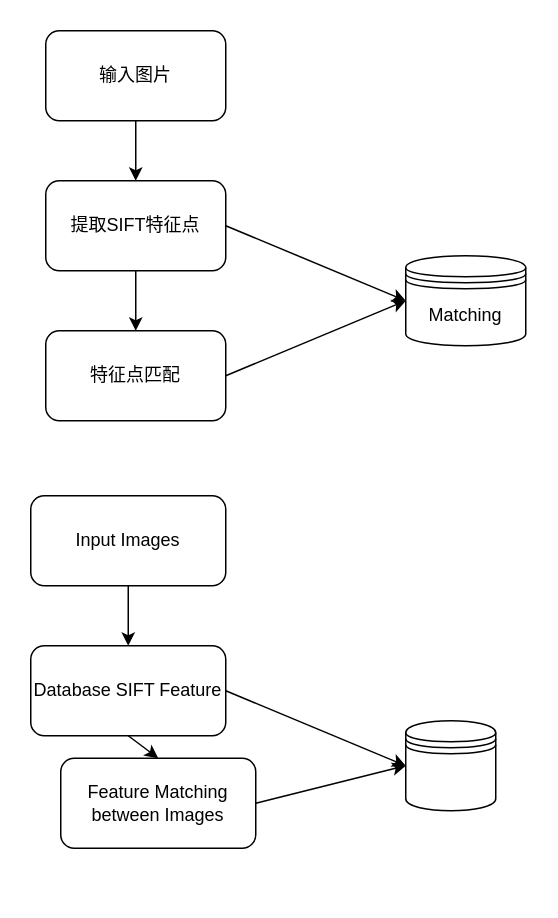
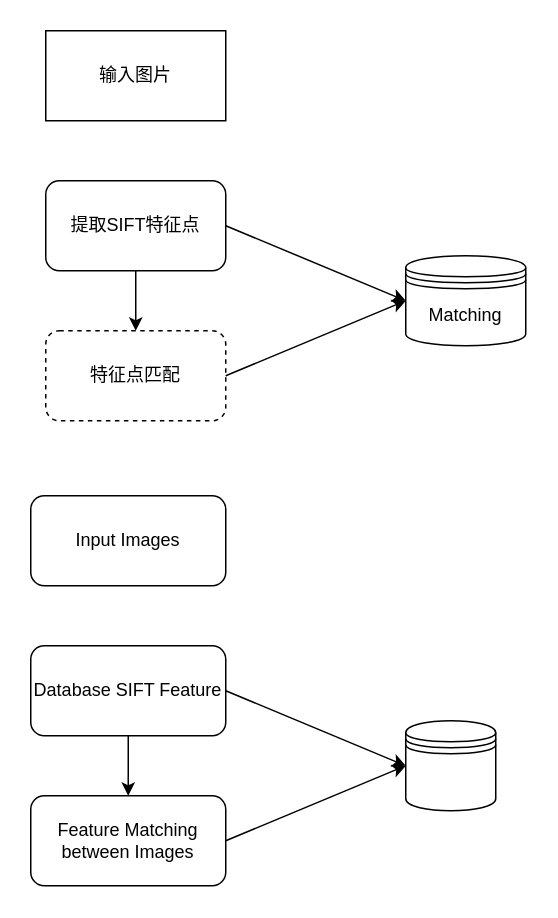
- <mxCell id="2" value="输入图片" style="rounded=1;whiteSpace=wrap;html=1;" vertex="1" parent="1"><mxGeometry x="30" y="20" width="120" height="60" as="geometry" /></mxCell>
+ <mxCell id="2" value="输入图片" style="whiteSpace=wrap;html=1;rounded=0;" vertex="1" parent="1"><mxGeometry x="30" y="20" width="120" height="60" as="geometry" /></mxCell>
- <mxCell id="4" value="" style="endArrow=classic;html=1;exitX=0.5;exitY=1;exitDx=0;exitDy=0;entryX=0.5;entryY=0;entryDx=0;entryDy=0;" edge="1" parent="1" source="2" target="3"><mxGeometry width="50" height="50" relative="1" as="geometry"><mxPoint x="180" y="340" as="sourcePoint" /><mxPoint x="230" y="290" as="targetPoint" /></mxGeometry></mxCell>
- <mxCell id="5" value="特征点匹配" style="rounded=1;whiteSpace=wrap;html=1;" vertex="1" parent="1"><mxGeometry x="30" y="220" width="120" height="60" as="geometry" /></mxCell>
+ <mxCell id="5" value="特征点匹配" style="rounded=1;whiteSpace=wrap;html=1;dashed=1;" vertex="1" parent="1"><mxGeometry x="30" y="220" width="120" height="60" as="geometry" /></mxCell>
- <mxCell id="12" value="" style="endArrow=classic;html=1;exitX=0.5;exitY=1;exitDx=0;exitDy=0;entryX=0.5;entryY=0;entryDx=0;entryDy=0;" edge="1" parent="1" source="10" target="11"><mxGeometry width="50" height="50" relative="1" as="geometry"><mxPoint x="180" y="650" as="sourcePoint" /><mxPoint x="230" y="600" as="targetPoint" /></mxGeometry></mxCell>
- <mxCell id="13" value="Feature Matching between Images" style="rounded=1;whiteSpace=wrap;html=1;" vertex="1" parent="1"><mxGeometry x="40" y="505" width="130" height="60" as="geometry" /></mxCell>
+ <mxCell id="13" value="Feature Matching between Images" style="rounded=1;whiteSpace=wrap;html=1;" vertex="1" parent="1"><mxGeometry x="20" y="530" width="130" height="60" as="geometry" /></mxCell>
